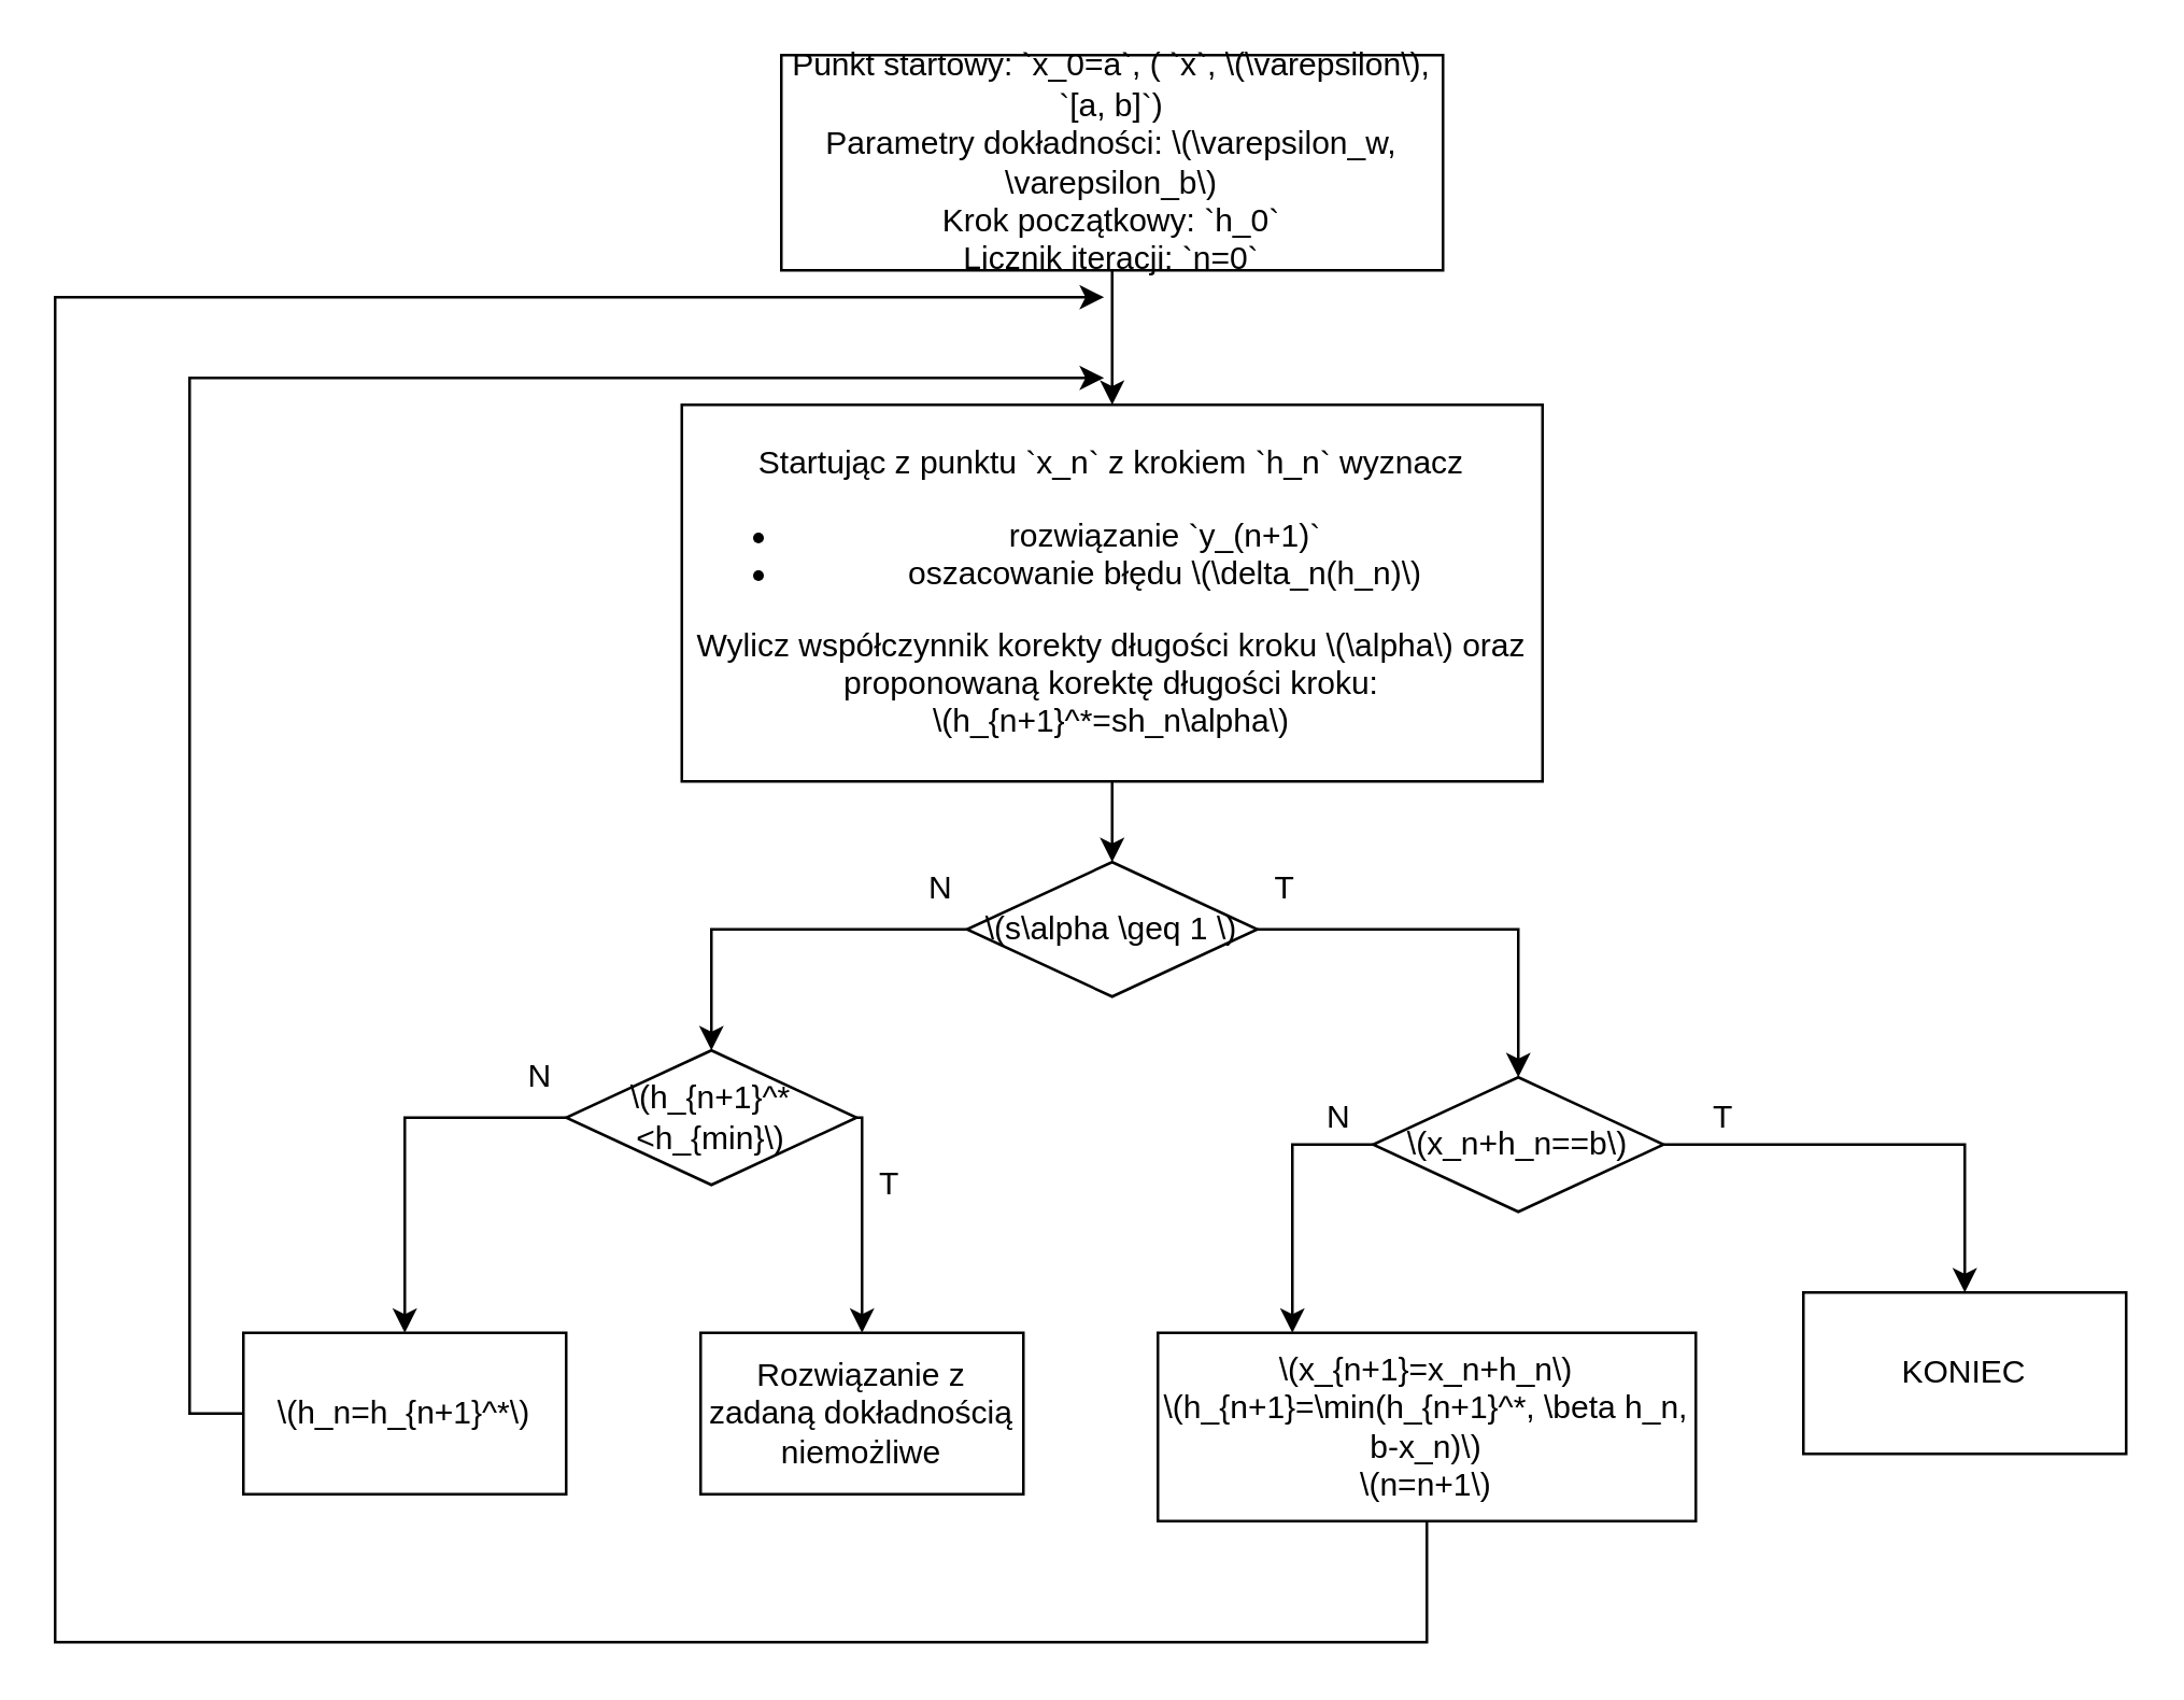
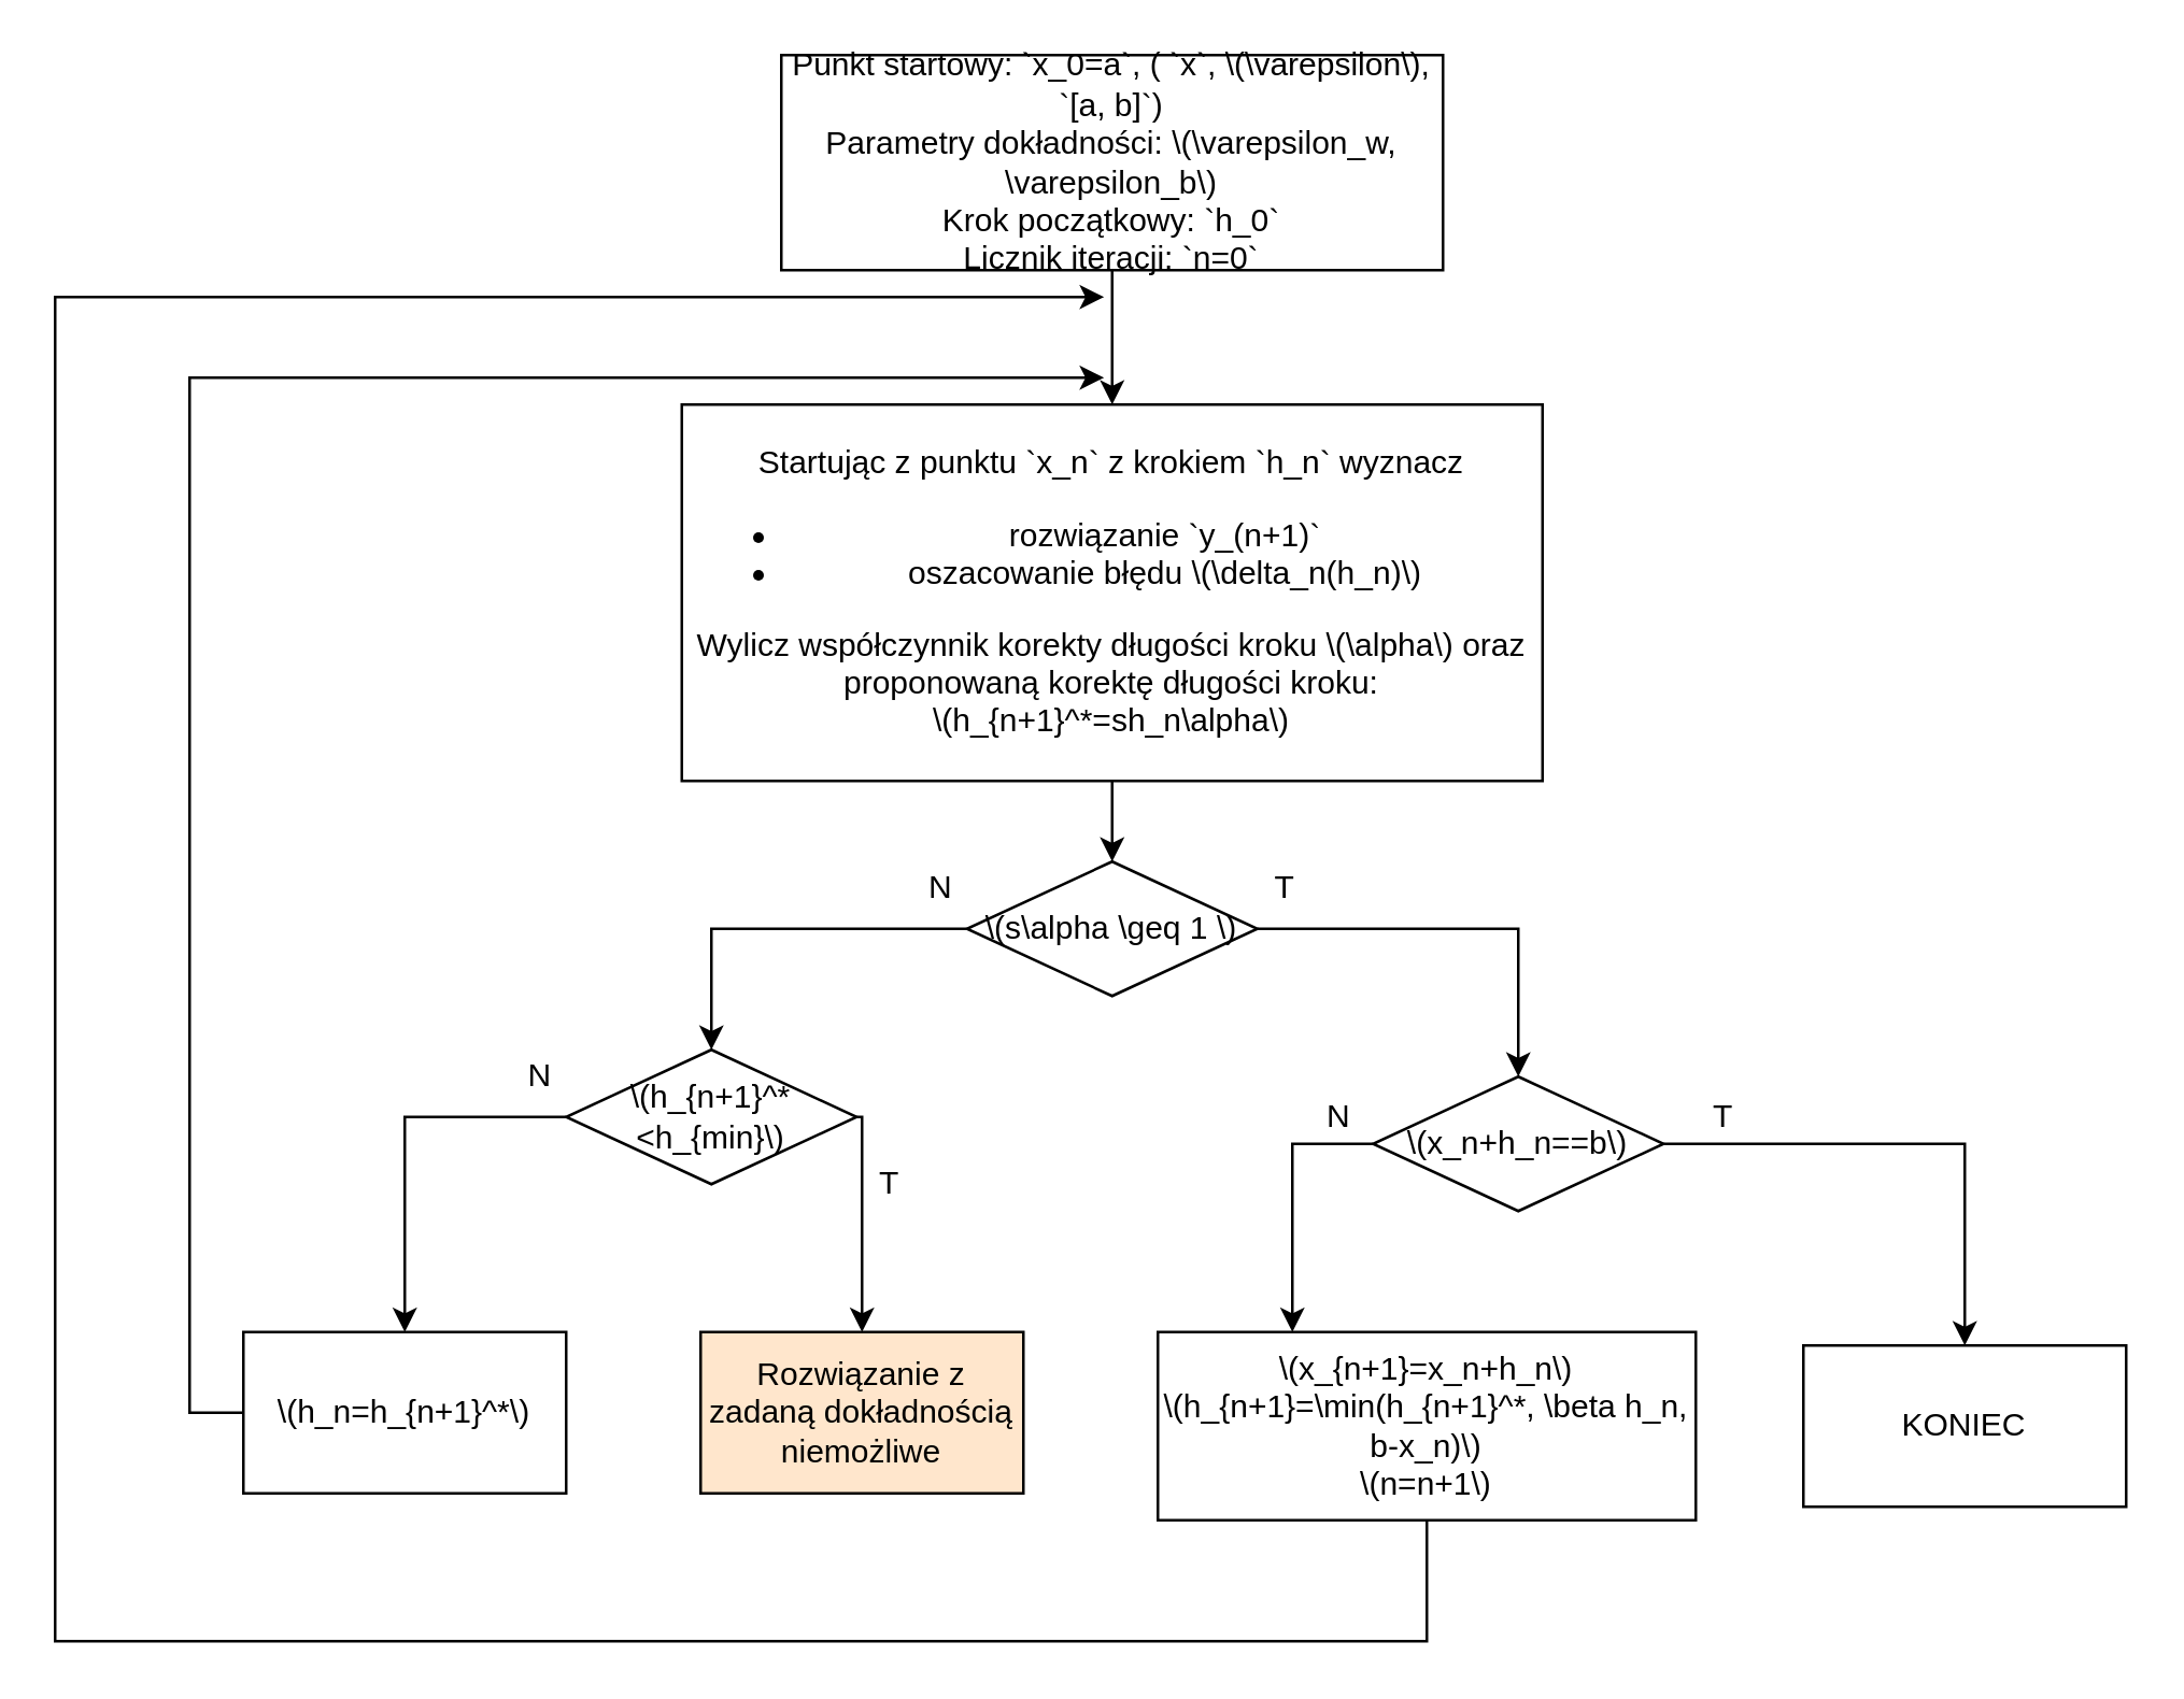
- <mxCell id="22" value="KONIEC" style="rounded=0;whiteSpace=wrap;html=1;" parent="1" vertex="1"><mxGeometry x="670" y="480" width="120" height="60" as="geometry" /></mxCell>
+ <mxCell id="22" value="KONIEC" style="rounded=0;whiteSpace=wrap;html=1;" parent="1" vertex="1"><mxGeometry x="670" y="500" width="120" height="60" as="geometry" /></mxCell>
- <mxCell id="17" value="Rozwiązanie z zadaną dokładnością niemożliwe" style="rounded=0;whiteSpace=wrap;html=1;" parent="1" vertex="1"><mxGeometry x="260" y="495" width="120" height="60" as="geometry" /></mxCell>
+ <mxCell id="17" value="Rozwiązanie z zadaną dokładnością niemożliwe" style="rounded=0;whiteSpace=wrap;html=1;fillColor=#ffe6cc;" parent="1" vertex="1"><mxGeometry x="260" y="495" width="120" height="60" as="geometry" /></mxCell>
